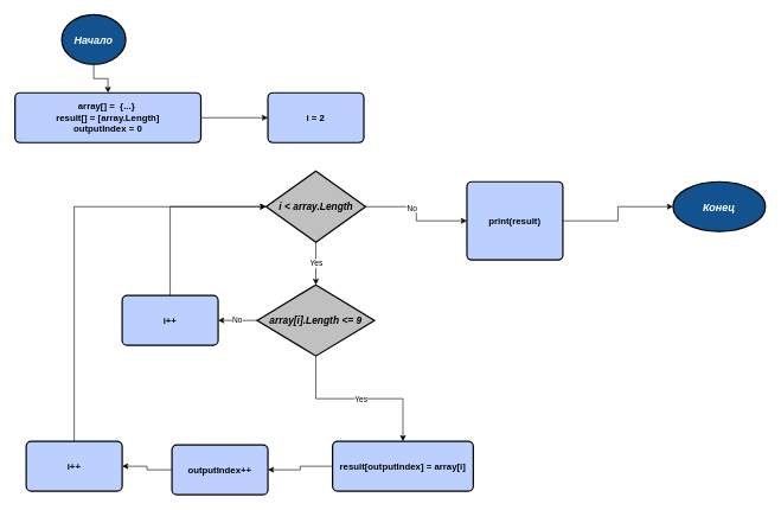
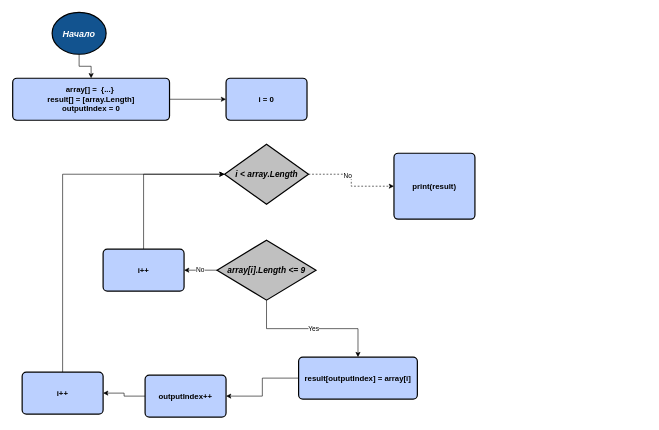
- <mxCell id="10" value="i = 2" style="rounded=1;whiteSpace=wrap;html=1;absoluteArcSize=1;arcSize=14;strokeWidth=2;labelBackgroundColor=none;labelBorderColor=none;strokeColor=default;fontSize=13;fontColor=#000000;fillColor=#bbd0ff;fontStyle=1" vertex="1" parent="1"><mxGeometry x="376" y="130" width="135" height="70" as="geometry" /></mxCell>
+ <mxCell id="10" value="i = 0" style="rounded=1;whiteSpace=wrap;html=1;absoluteArcSize=1;arcSize=14;strokeWidth=2;labelBackgroundColor=none;labelBorderColor=none;strokeColor=default;fontSize=13;fontColor=#000000;fillColor=#bbd0ff;fontStyle=1" vertex="1" parent="1"><mxGeometry x="376" y="130" width="135" height="70" as="geometry" /></mxCell>
- <mxCell id="25" value="&lt;b&gt;&lt;i&gt;Конец&lt;/i&gt;&lt;/b&gt;" style="strokeWidth=2;html=1;shape=mxgraph.flowchart.start_1;whiteSpace=wrap;rounded=0;labelBackgroundColor=none;labelBorderColor=none;fontSize=15;fillColor=#12538F;fontColor=#FFFFFF;" vertex="1" parent="1"><mxGeometry x="946" y="255" width="130" height="70" as="geometry" /></mxCell>
- <mxCell id="23" style="edgeStyle=orthogonalEdgeStyle;rounded=0;orthogonalLoop=1;jettySize=auto;html=1;exitX=1;exitY=0.5;exitDx=0;exitDy=0;entryX=0;entryY=0.5;entryDx=0;entryDy=0;entryPerimeter=0;" edge="1" parent="1" source="24" target="25"><mxGeometry relative="1" as="geometry" /></mxCell>
- <mxCell id="7" style="edgeStyle=orthogonalEdgeStyle;rounded=0;orthogonalLoop=1;jettySize=auto;html=1;exitX=1;exitY=0.5;exitDx=0;exitDy=0;exitPerimeter=0;entryX=0;entryY=0.5;entryDx=0;entryDy=0;" edge="1" parent="1" source="9" target="24"><mxGeometry relative="1" as="geometry" /></mxCell>
+ <mxCell id="7" style="edgeStyle=orthogonalEdgeStyle;rounded=0;orthogonalLoop=1;jettySize=auto;html=1;exitX=1;exitY=0.5;exitDx=0;exitDy=0;exitPerimeter=0;entryX=0;entryY=0.5;entryDx=0;entryDy=0;dashed=1;" edge="1" parent="1" source="9" target="24"><mxGeometry relative="1" as="geometry" /></mxCell>
- <mxCell id="6" value="Yes" style="edgeStyle=orthogonalEdgeStyle;rounded=0;orthogonalLoop=1;jettySize=auto;html=1;exitX=0.5;exitY=1;exitDx=0;exitDy=0;exitPerimeter=0;entryX=0.5;entryY=0;entryDx=0;entryDy=0;entryPerimeter=0;" edge="1" parent="1" source="9" target="14"><mxGeometry relative="1" as="geometry" /></mxCell>
- <mxCell id="16" value="result[outputIndex] = array[i]&lt;br&gt;" style="rounded=1;whiteSpace=wrap;html=1;absoluteArcSize=1;arcSize=14;strokeWidth=2;labelBackgroundColor=none;labelBorderColor=none;strokeColor=default;fontSize=13;fontColor=#000000;fillColor=#bbd0ff;fontStyle=1" vertex="1" parent="1"><mxGeometry x="467" y="620" width="198" height="70" as="geometry" /></mxCell>
+ <mxCell id="16" value="result[outputIndex] = array[i]&lt;br&gt;" style="rounded=1;whiteSpace=wrap;html=1;absoluteArcSize=1;arcSize=14;strokeWidth=2;labelBackgroundColor=none;labelBorderColor=none;strokeColor=default;fontSize=13;fontColor=#000000;fillColor=#bbd0ff;fontStyle=1" vertex="1" parent="1"><mxGeometry x="497" y="595" width="198" height="70" as="geometry" /></mxCell>
